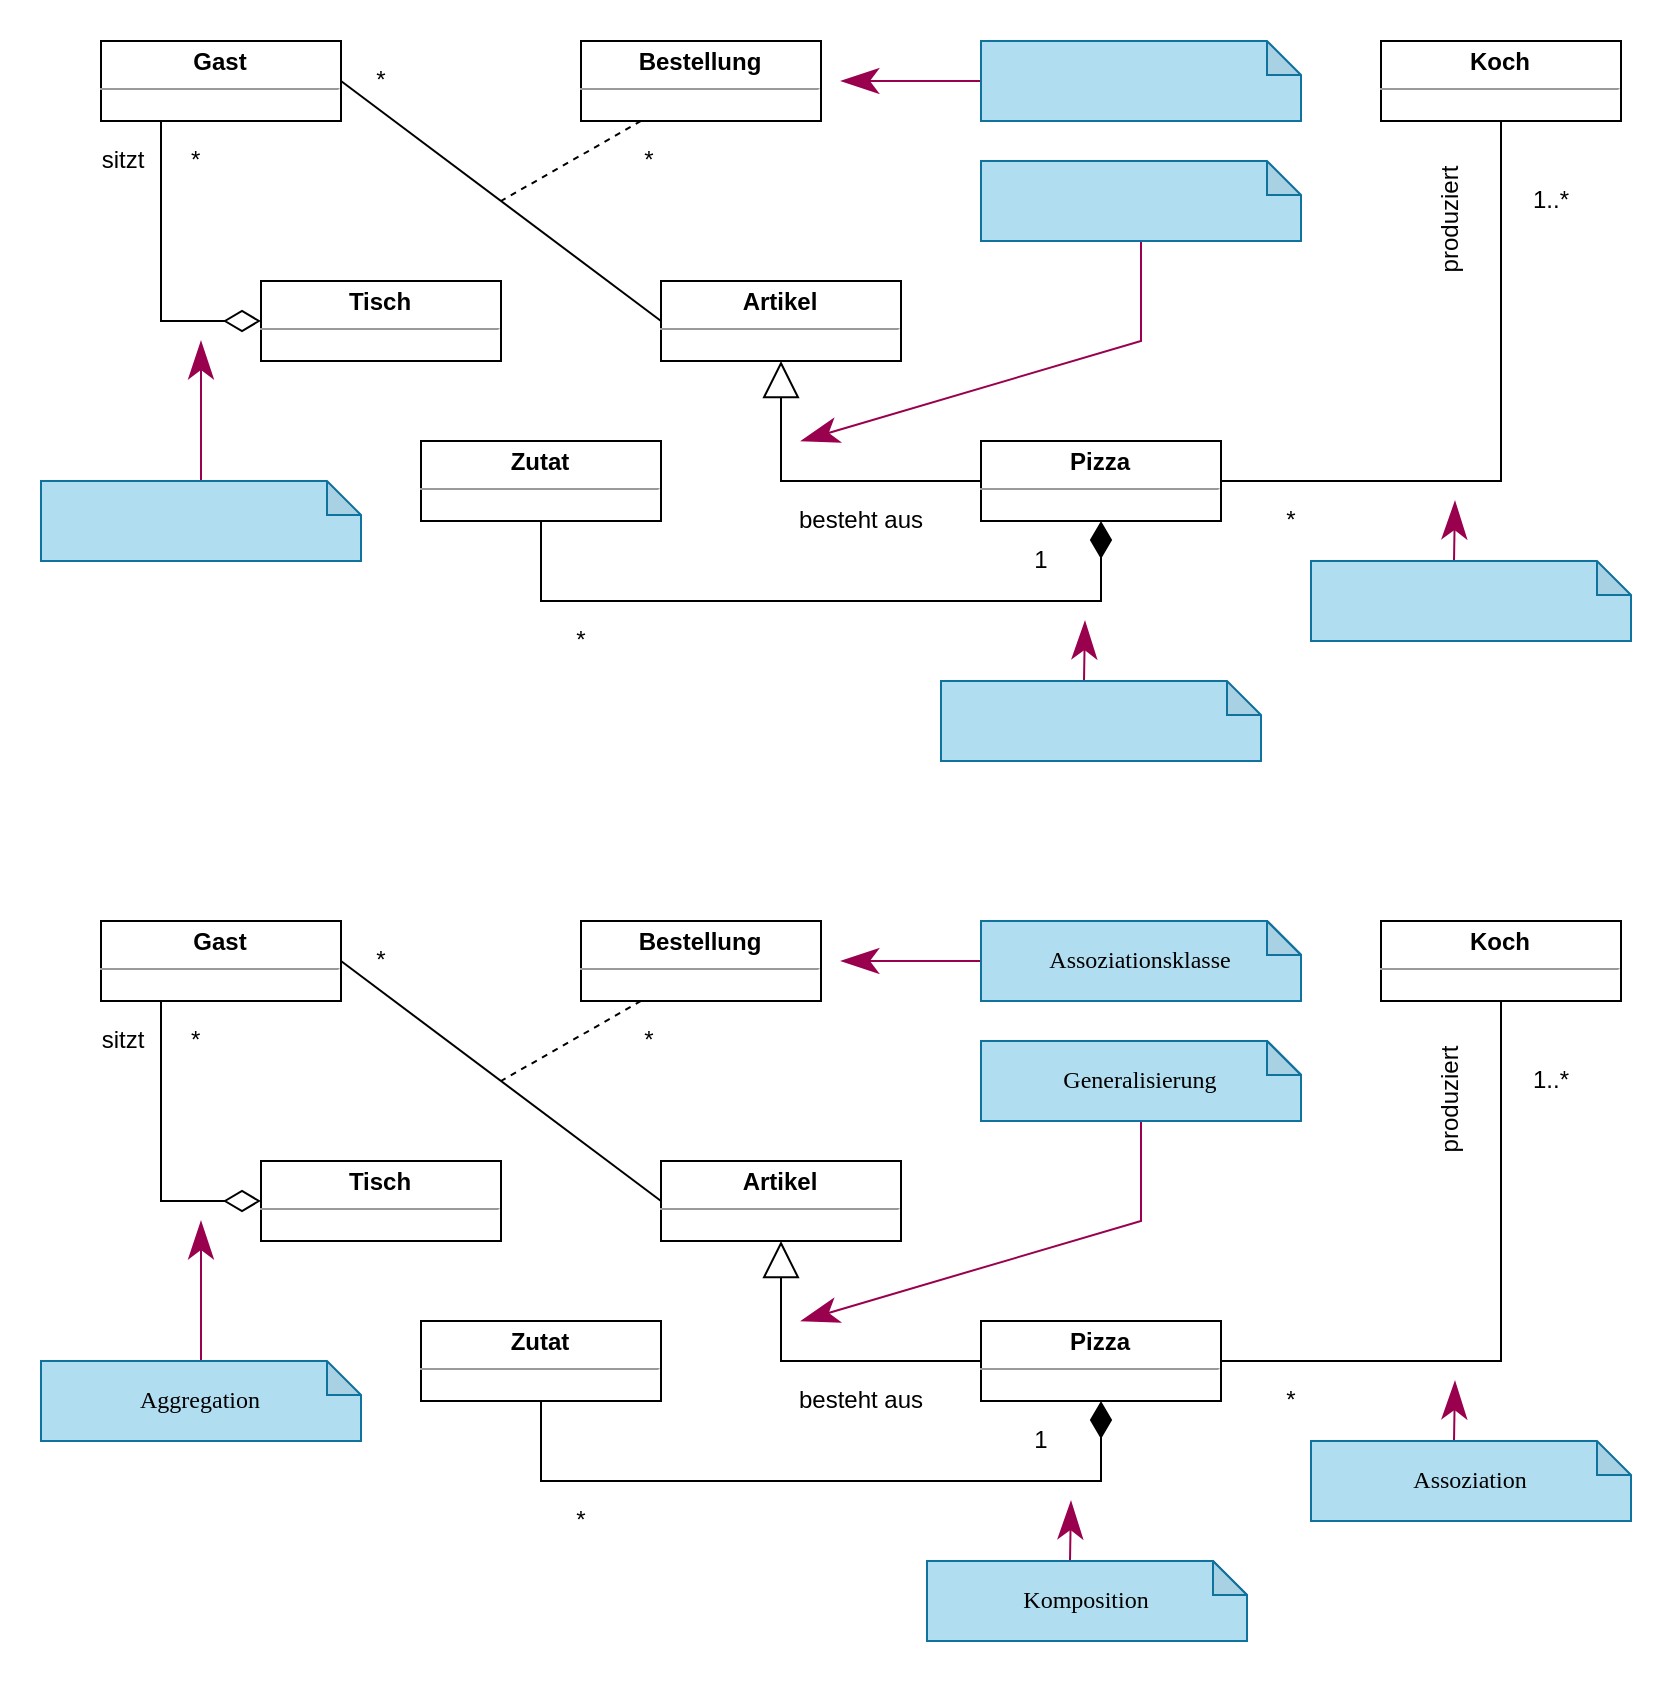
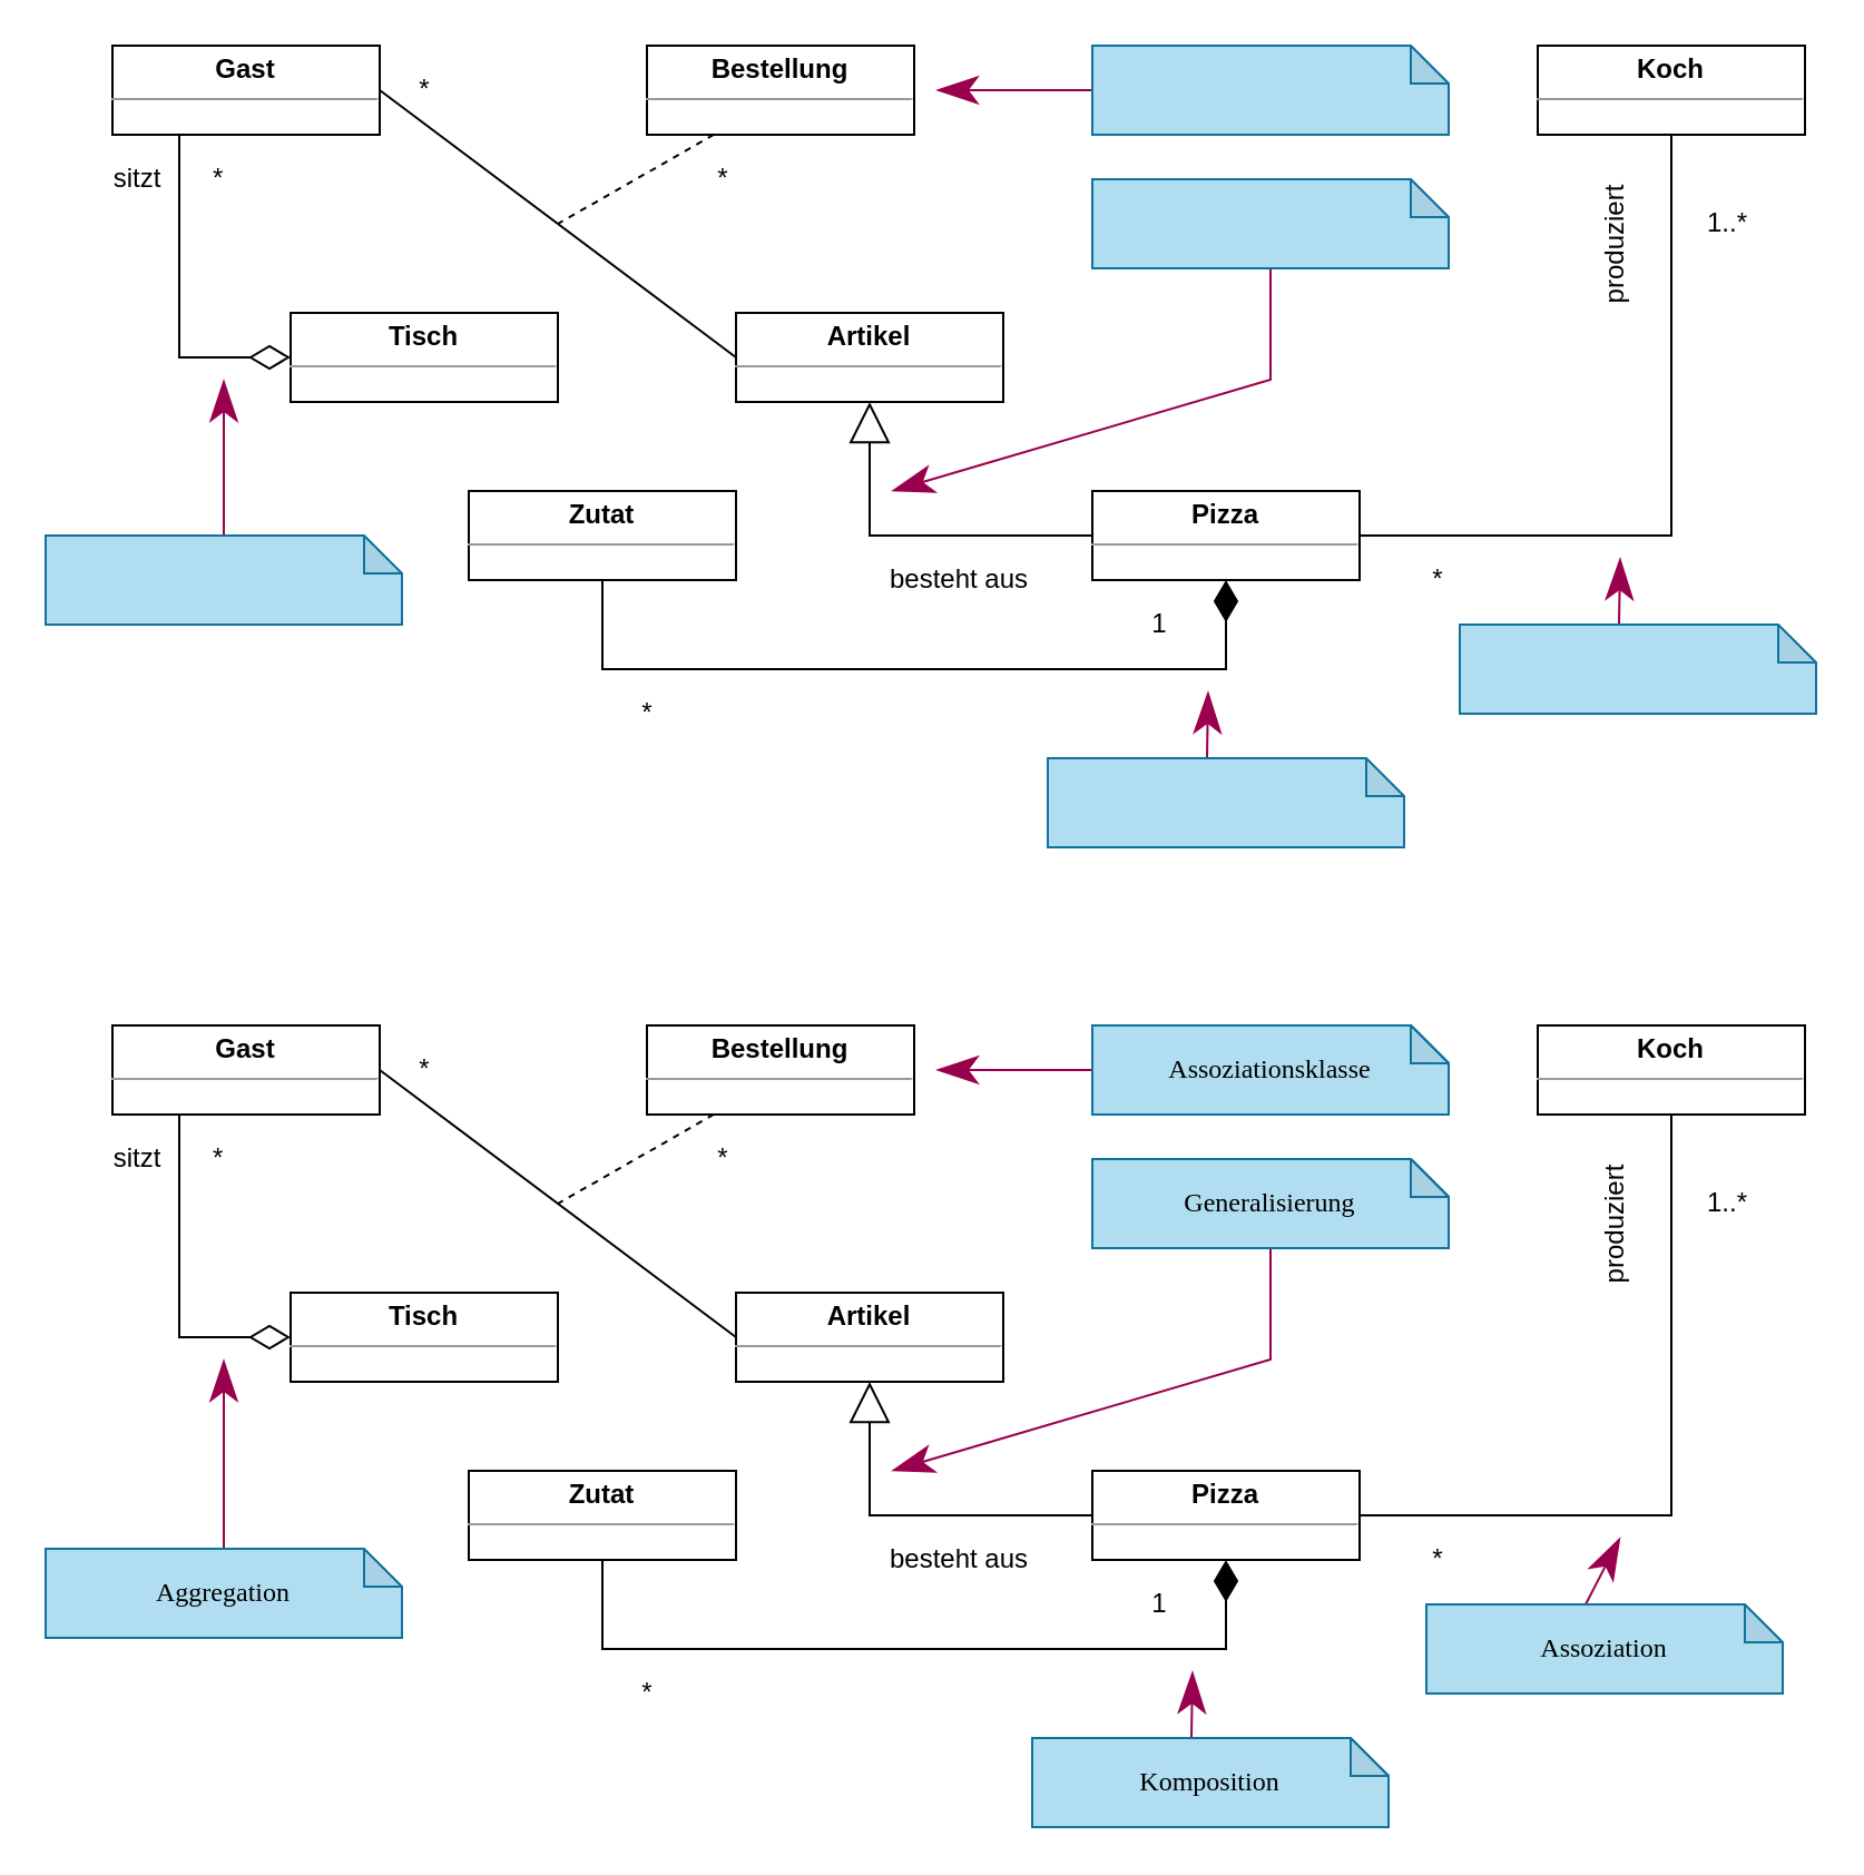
- <mxCell id="45" value="Aggregation" style="shape=note;whiteSpace=wrap;html=1;backgroundOutline=1;darkOpacity=0.05;size=17;fillColor=#b1ddf0;strokeColor=#10739e;fontFamily=Comic Sans MS;" vertex="1" parent="1"><mxGeometry x="20" y="680" width="160" height="40" as="geometry" /></mxCell>
+ <mxCell id="45" value="Aggregation" style="shape=note;whiteSpace=wrap;html=1;backgroundOutline=1;darkOpacity=0.05;size=17;fillColor=#b1ddf0;strokeColor=#10739e;fontFamily=Comic Sans MS;" vertex="1" parent="1"><mxGeometry x="20" y="695" width="160" height="40" as="geometry" /></mxCell>
- <mxCell id="65" value="Assoziation" style="shape=note;whiteSpace=wrap;html=1;backgroundOutline=1;darkOpacity=0.05;size=17;fillColor=#b1ddf0;strokeColor=#10739e;fontFamily=Comic Sans MS;" vertex="1" parent="1"><mxGeometry x="655" y="720" width="160" height="40" as="geometry" /></mxCell>
+ <mxCell id="65" value="Assoziation" style="shape=note;whiteSpace=wrap;html=1;backgroundOutline=1;darkOpacity=0.05;size=17;fillColor=#b1ddf0;strokeColor=#10739e;fontFamily=Comic Sans MS;" vertex="1" parent="1"><mxGeometry x="640" y="720" width="160" height="40" as="geometry" /></mxCell>
